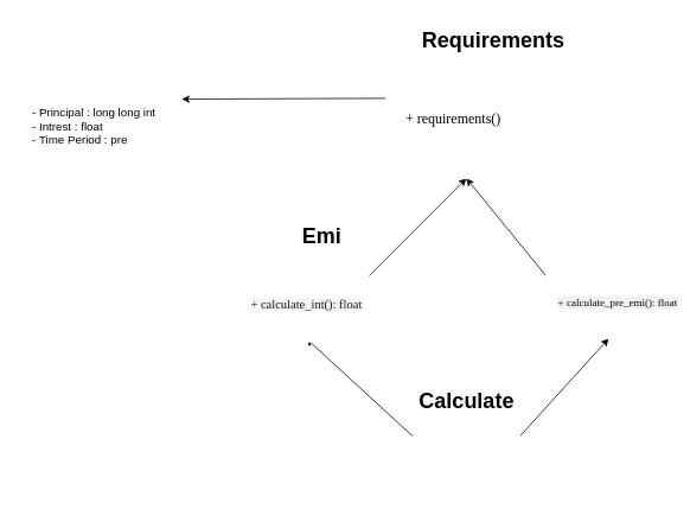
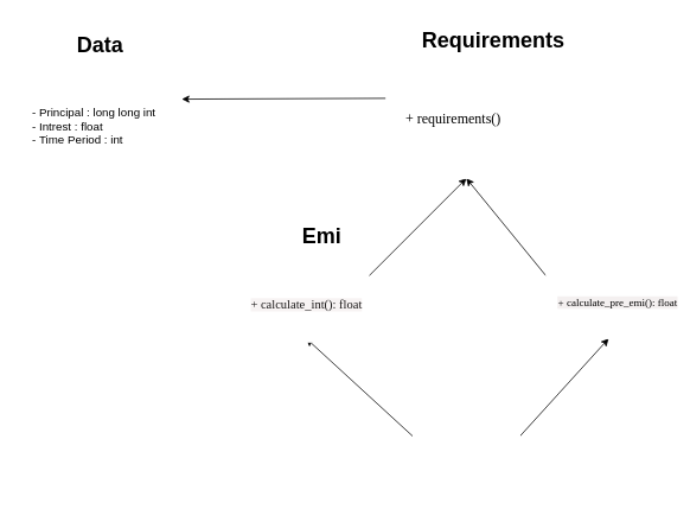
+ <mxCell id="15" value="Data" style="text;strokeColor=none;fillColor=none;html=1;fontSize=24;fontStyle=1;verticalAlign=middle;align=center;" vertex="1" parent="1"><mxGeometry x="62.13" y="30" width="100" height="40" as="geometry" /></mxCell>
- <mxCell id="24" value="&lt;font style=&quot;background-color: rgb(255, 255, 255);&quot; color=&quot;#000000&quot;&gt;&lt;span style=&quot;border-color: rgb(0, 0, 0); font-family: Helvetica; font-style: normal; font-variant-ligatures: normal; font-variant-caps: normal; font-weight: 400; letter-spacing: normal; orphans: 2; text-align: left; text-indent: 0px; text-transform: none; widows: 2; word-spacing: 0px; -webkit-text-stroke-width: 0px; text-decoration-thickness: initial; text-decoration-style: initial; text-decoration-color: initial; font-size: 13px;&quot;&gt;&lt;span style=&quot;border-color: rgb(0, 0, 0);&quot;&gt;&#09;&lt;/span&gt;- Principal&amp;nbsp;: long long int&lt;br style=&quot;border-color: rgb(0, 0, 0);&quot;&gt;&lt;span style=&quot;border-color: rgb(0, 0, 0);&quot;&gt;&#09;&lt;/span&gt;- Intrest : float&lt;/span&gt;&lt;br style=&quot;border-color: rgb(0, 0, 0); font-family: Helvetica; font-size: 12px; font-style: normal; font-variant-ligatures: normal; font-variant-caps: normal; font-weight: 400; letter-spacing: normal; orphans: 2; text-align: left; text-indent: 0px; text-transform: none; widows: 2; word-spacing: 0px; -webkit-text-stroke-width: 0px; text-decoration-thickness: initial; text-decoration-style: initial; text-decoration-color: initial;&quot;&gt;&lt;span style=&quot;border-color: rgb(0, 0, 0); font-family: Helvetica; font-style: normal; font-variant-ligatures: normal; font-variant-caps: normal; font-weight: 400; letter-spacing: normal; orphans: 2; text-align: left; text-indent: 0px; text-transform: none; widows: 2; word-spacing: 0px; -webkit-text-stroke-width: 0px; text-decoration-thickness: initial; text-decoration-style: initial; text-decoration-color: initial; font-size: 13px;&quot;&gt;&lt;span style=&quot;border-color: rgb(0, 0, 0);&quot;&gt;&#09;&lt;/span&gt;-&amp;nbsp;Time Period : pre&lt;/span&gt;&lt;/font&gt;" style="text;strokeColor=none;fillColor=none;html=1;whiteSpace=wrap;verticalAlign=middle;overflow=hidden;fontSize=12;fontColor=#F0F0F0;" vertex="1" parent="1"><mxGeometry x="34" y="81.25" width="170" height="118.75" as="geometry" /></mxCell>
+ <mxCell id="24" value="&lt;font style=&quot;background-color: rgb(255, 255, 255);&quot; color=&quot;#000000&quot;&gt;&lt;span style=&quot;border-color: rgb(0, 0, 0); font-family: Helvetica; font-style: normal; font-variant-ligatures: normal; font-variant-caps: normal; font-weight: 400; letter-spacing: normal; orphans: 2; text-align: left; text-indent: 0px; text-transform: none; widows: 2; word-spacing: 0px; -webkit-text-stroke-width: 0px; text-decoration-thickness: initial; text-decoration-style: initial; text-decoration-color: initial; font-size: 13px;&quot;&gt;&lt;span style=&quot;border-color: rgb(0, 0, 0);&quot;&gt;&#09;&lt;/span&gt;- Principal&amp;nbsp;: long long int&lt;br style=&quot;border-color: rgb(0, 0, 0);&quot;&gt;&lt;span style=&quot;border-color: rgb(0, 0, 0);&quot;&gt;&#09;&lt;/span&gt;- Intrest : float&lt;/span&gt;&lt;br style=&quot;border-color: rgb(0, 0, 0); font-family: Helvetica; font-size: 12px; font-style: normal; font-variant-ligatures: normal; font-variant-caps: normal; font-weight: 400; letter-spacing: normal; orphans: 2; text-align: left; text-indent: 0px; text-transform: none; widows: 2; word-spacing: 0px; -webkit-text-stroke-width: 0px; text-decoration-thickness: initial; text-decoration-style: initial; text-decoration-color: initial;&quot;&gt;&lt;span style=&quot;border-color: rgb(0, 0, 0); font-family: Helvetica; font-style: normal; font-variant-ligatures: normal; font-variant-caps: normal; font-weight: 400; letter-spacing: normal; orphans: 2; text-align: left; text-indent: 0px; text-transform: none; widows: 2; word-spacing: 0px; -webkit-text-stroke-width: 0px; text-decoration-thickness: initial; text-decoration-style: initial; text-decoration-color: initial; font-size: 13px;&quot;&gt;&lt;span style=&quot;border-color: rgb(0, 0, 0);&quot;&gt;&#09;&lt;/span&gt;-&amp;nbsp;Time Period : int&lt;/span&gt;&lt;/font&gt;" style="text;strokeColor=none;fillColor=none;html=1;whiteSpace=wrap;verticalAlign=middle;overflow=hidden;fontSize=12;fontColor=#F0F0F0;" vertex="1" parent="1"><mxGeometry x="34" y="81.25" width="170" height="118.75" as="geometry" /></mxCell>
- <mxCell id="14" value="Calculate" style="text;strokeColor=none;fillColor=none;html=1;fontSize=24;fontStyle=1;verticalAlign=middle;align=center;" vertex="1" parent="1"><mxGeometry x="474" y="430" width="100" height="40" as="geometry" /></mxCell>
